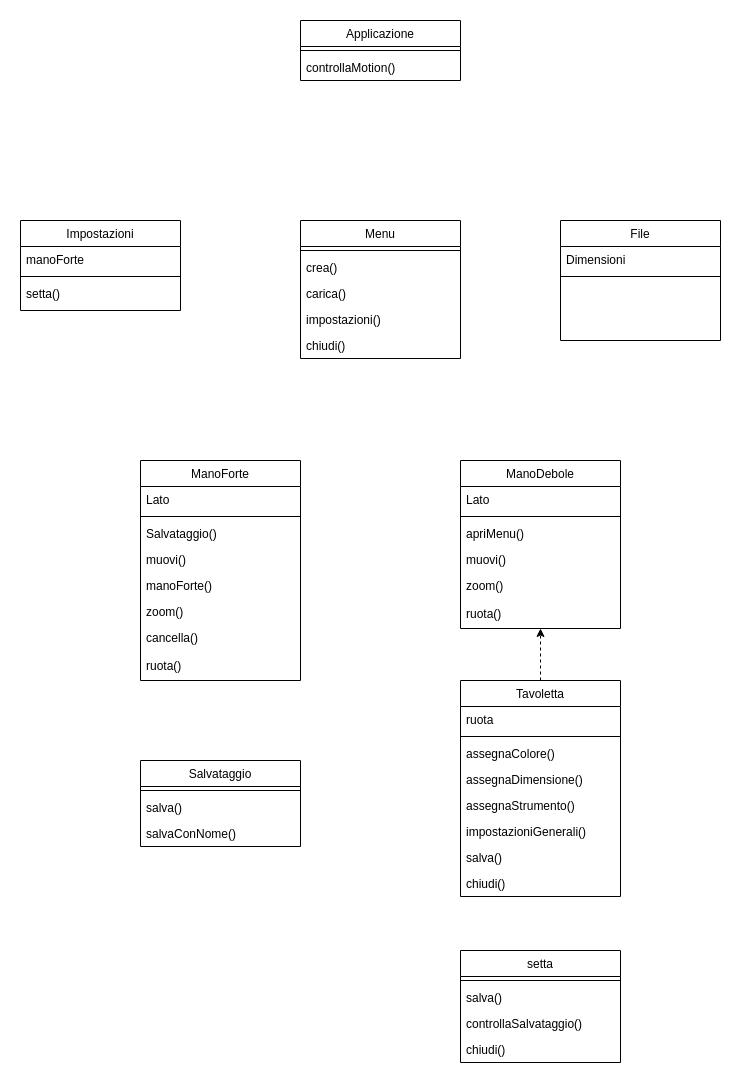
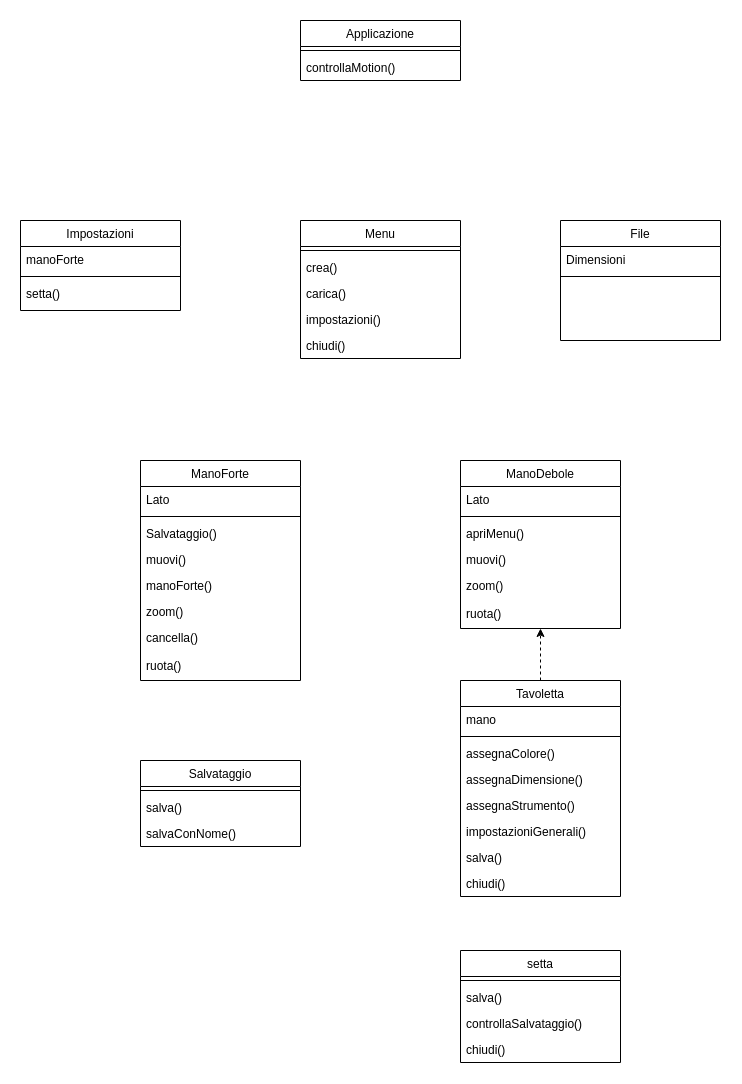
- <mxCell id="40" value="ruota" style="text;align=left;verticalAlign=top;spacingLeft=4;spacingRight=4;overflow=hidden;rotatable=0;points=[[0,0.5],[1,0.5]];portConstraint=eastwest;" vertex="1" parent="39"><mxGeometry y="26" width="160" height="26" as="geometry" /></mxCell>
+ <mxCell id="40" value="mano" style="text;align=left;verticalAlign=top;spacingLeft=4;spacingRight=4;overflow=hidden;rotatable=0;points=[[0,0.5],[1,0.5]];portConstraint=eastwest;" vertex="1" parent="39"><mxGeometry y="26" width="160" height="26" as="geometry" /></mxCell>
